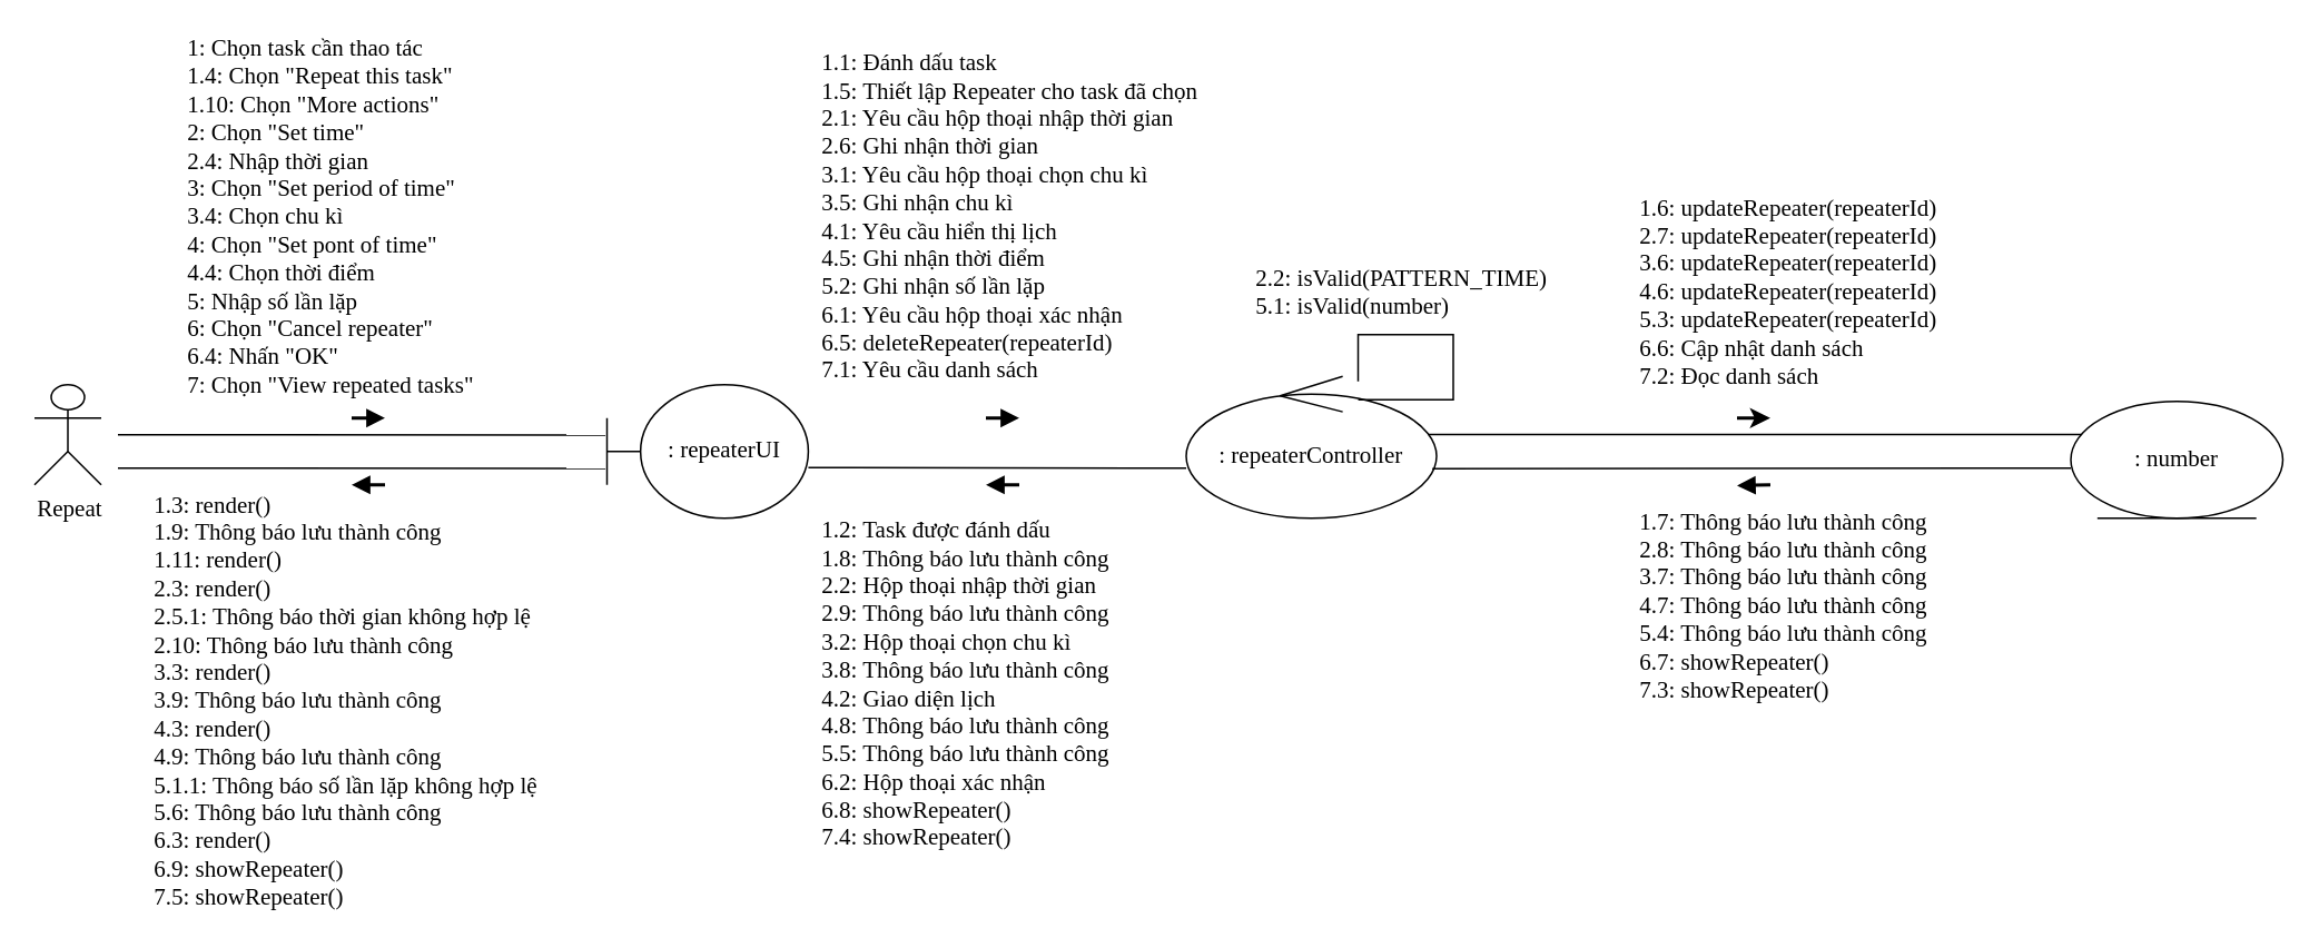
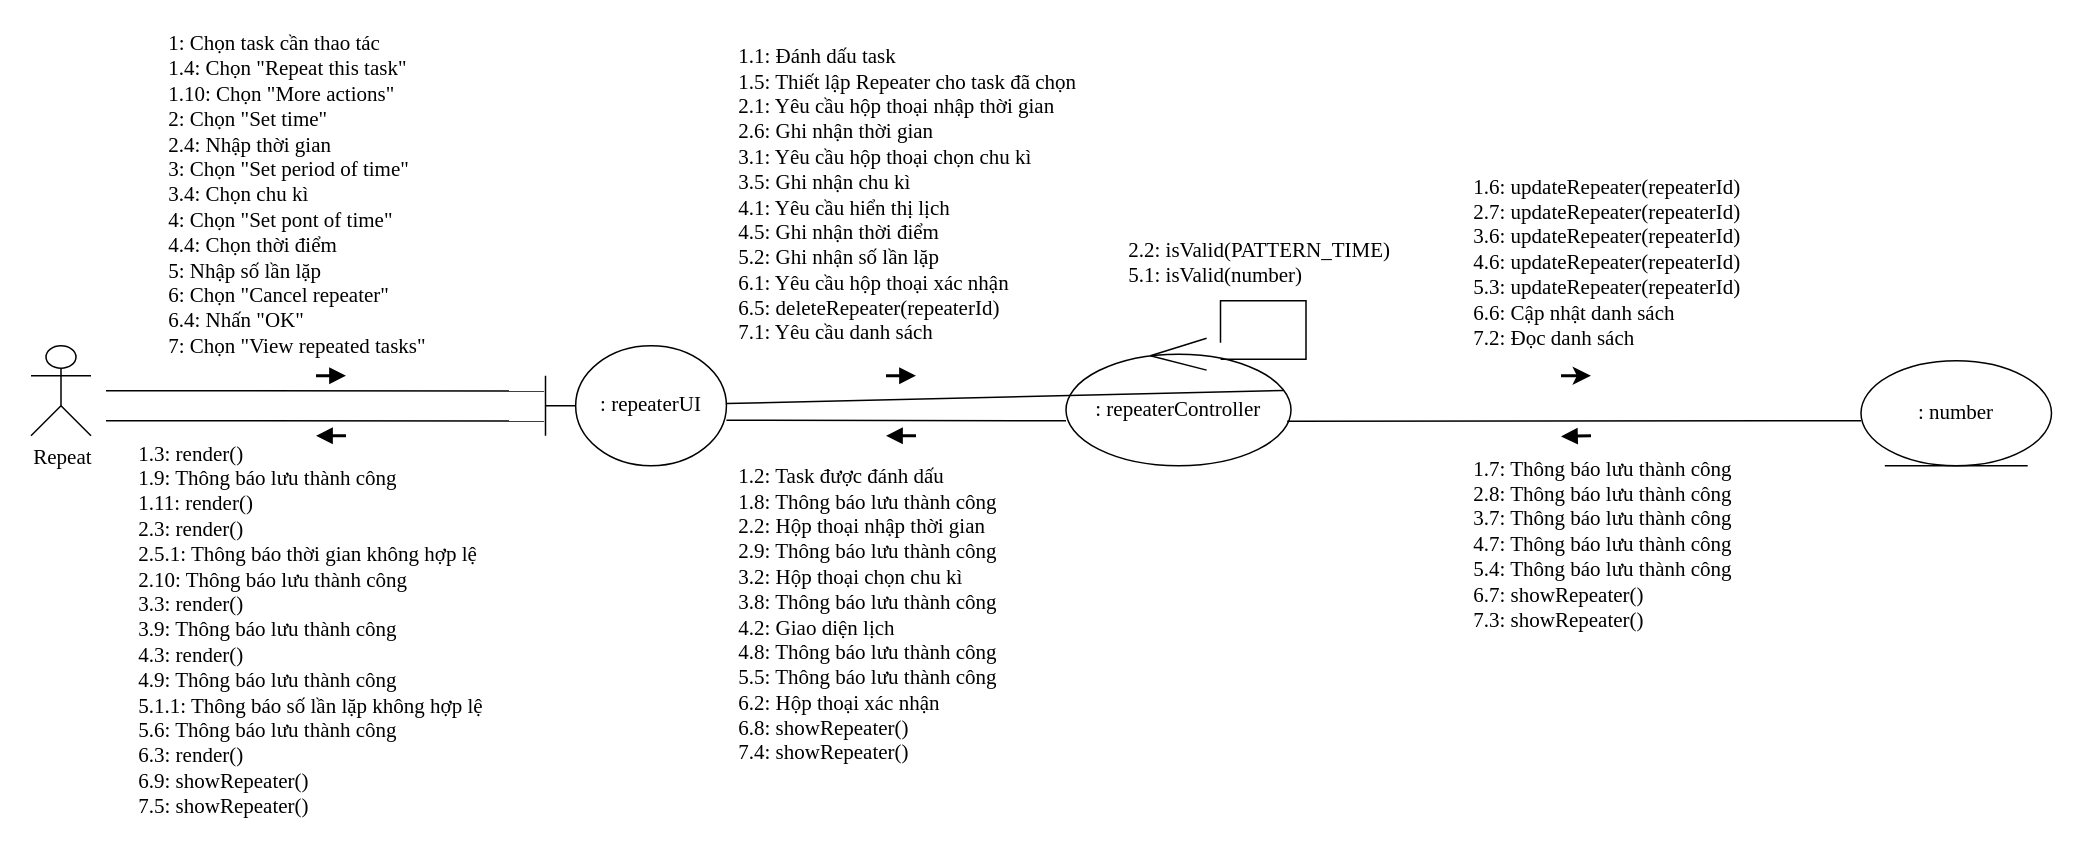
- <mxCell id="18" value="" style="endArrow=none;html=1;align=left;fontFamily=Verdana;entryX=0.048;entryY=0.283;entryDx=0;entryDy=0;entryPerimeter=0;exitX=0.967;exitY=0.41;exitDx=0;exitDy=0;exitPerimeter=0;" parent="1" source="5" target="8" edge="1"><mxGeometry width="50" height="50" relative="1" as="geometry"><mxPoint x="860" y="260" as="sourcePoint" /><mxPoint x="1050" y="240" as="targetPoint" /></mxGeometry></mxCell>
+ <mxCell id="18" value="" style="endArrow=none;html=1;align=left;fontFamily=Verdana;exitX=0.967;exitY=0.41;exitDx=0;exitDy=0;exitPerimeter=0;" parent="1" source="5" target="3" edge="1"><mxGeometry width="50" height="50" relative="1" as="geometry"><mxPoint x="860" y="260" as="sourcePoint" /><mxPoint x="1050" y="240" as="targetPoint" /></mxGeometry></mxCell>
